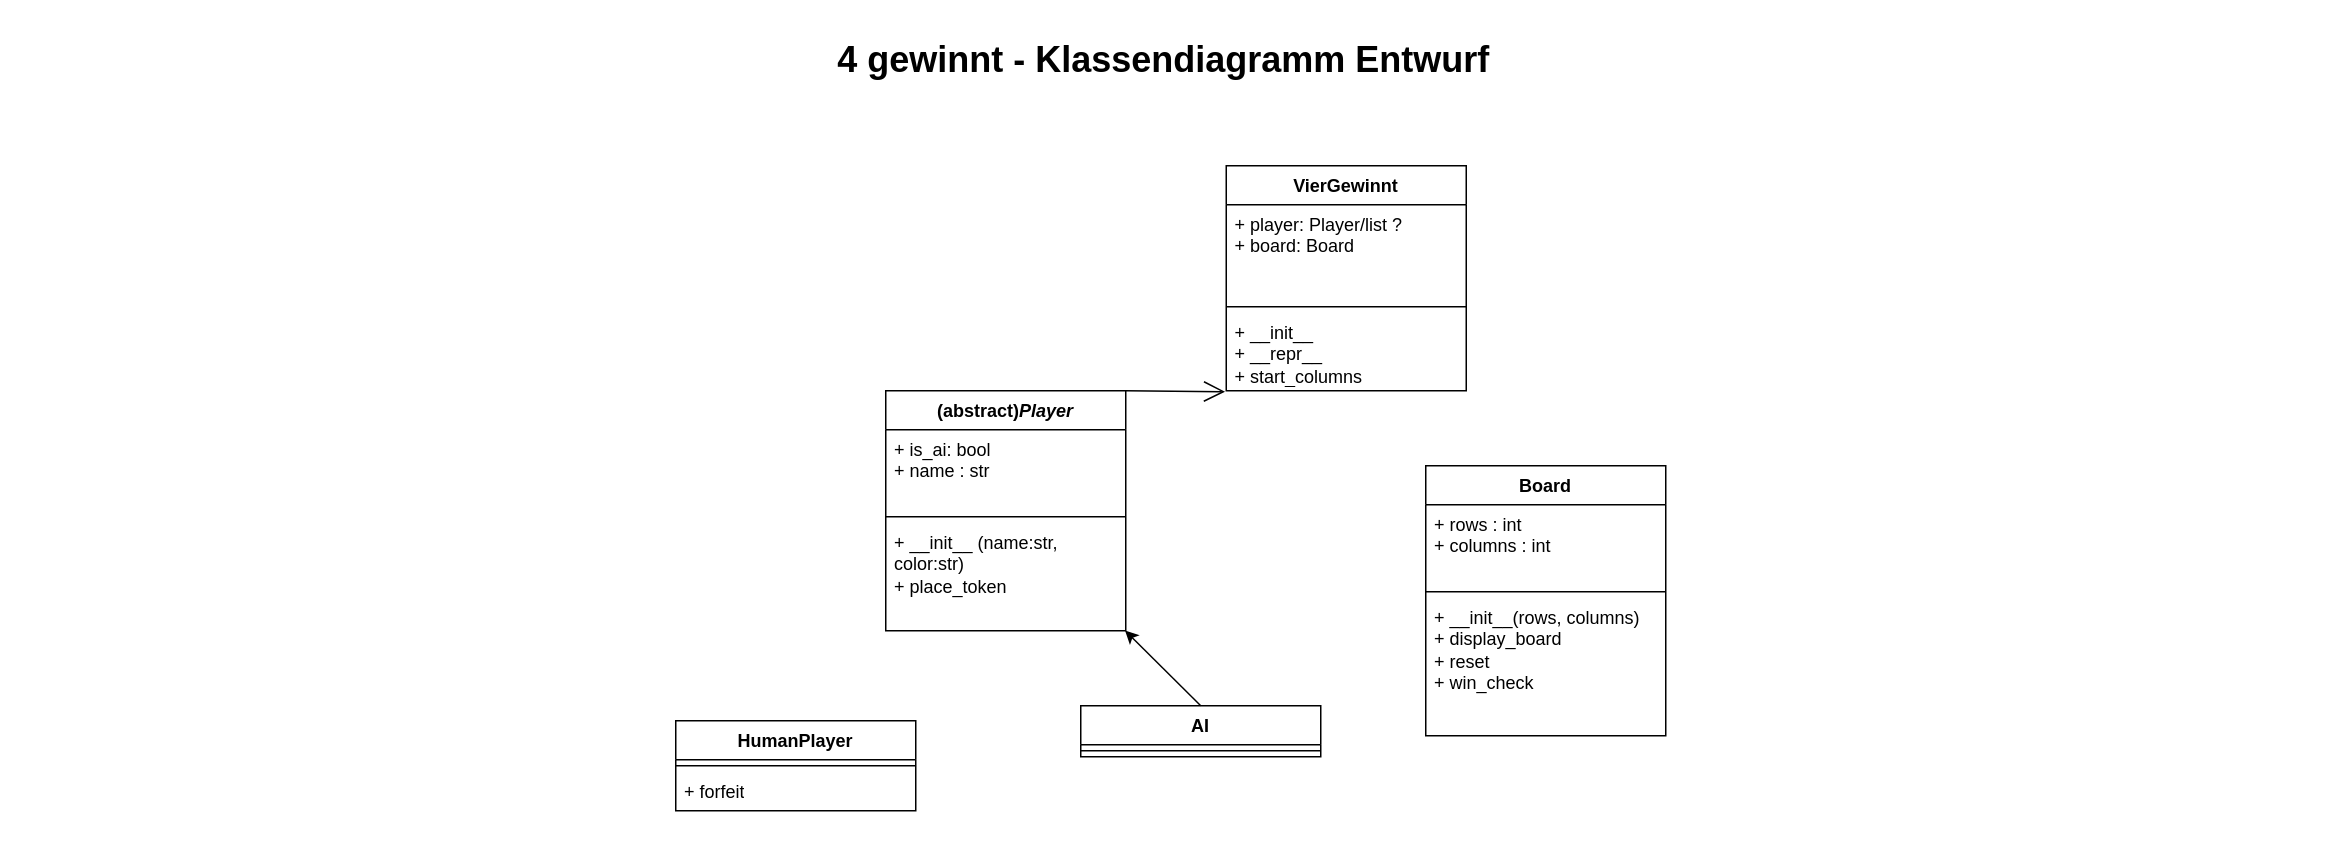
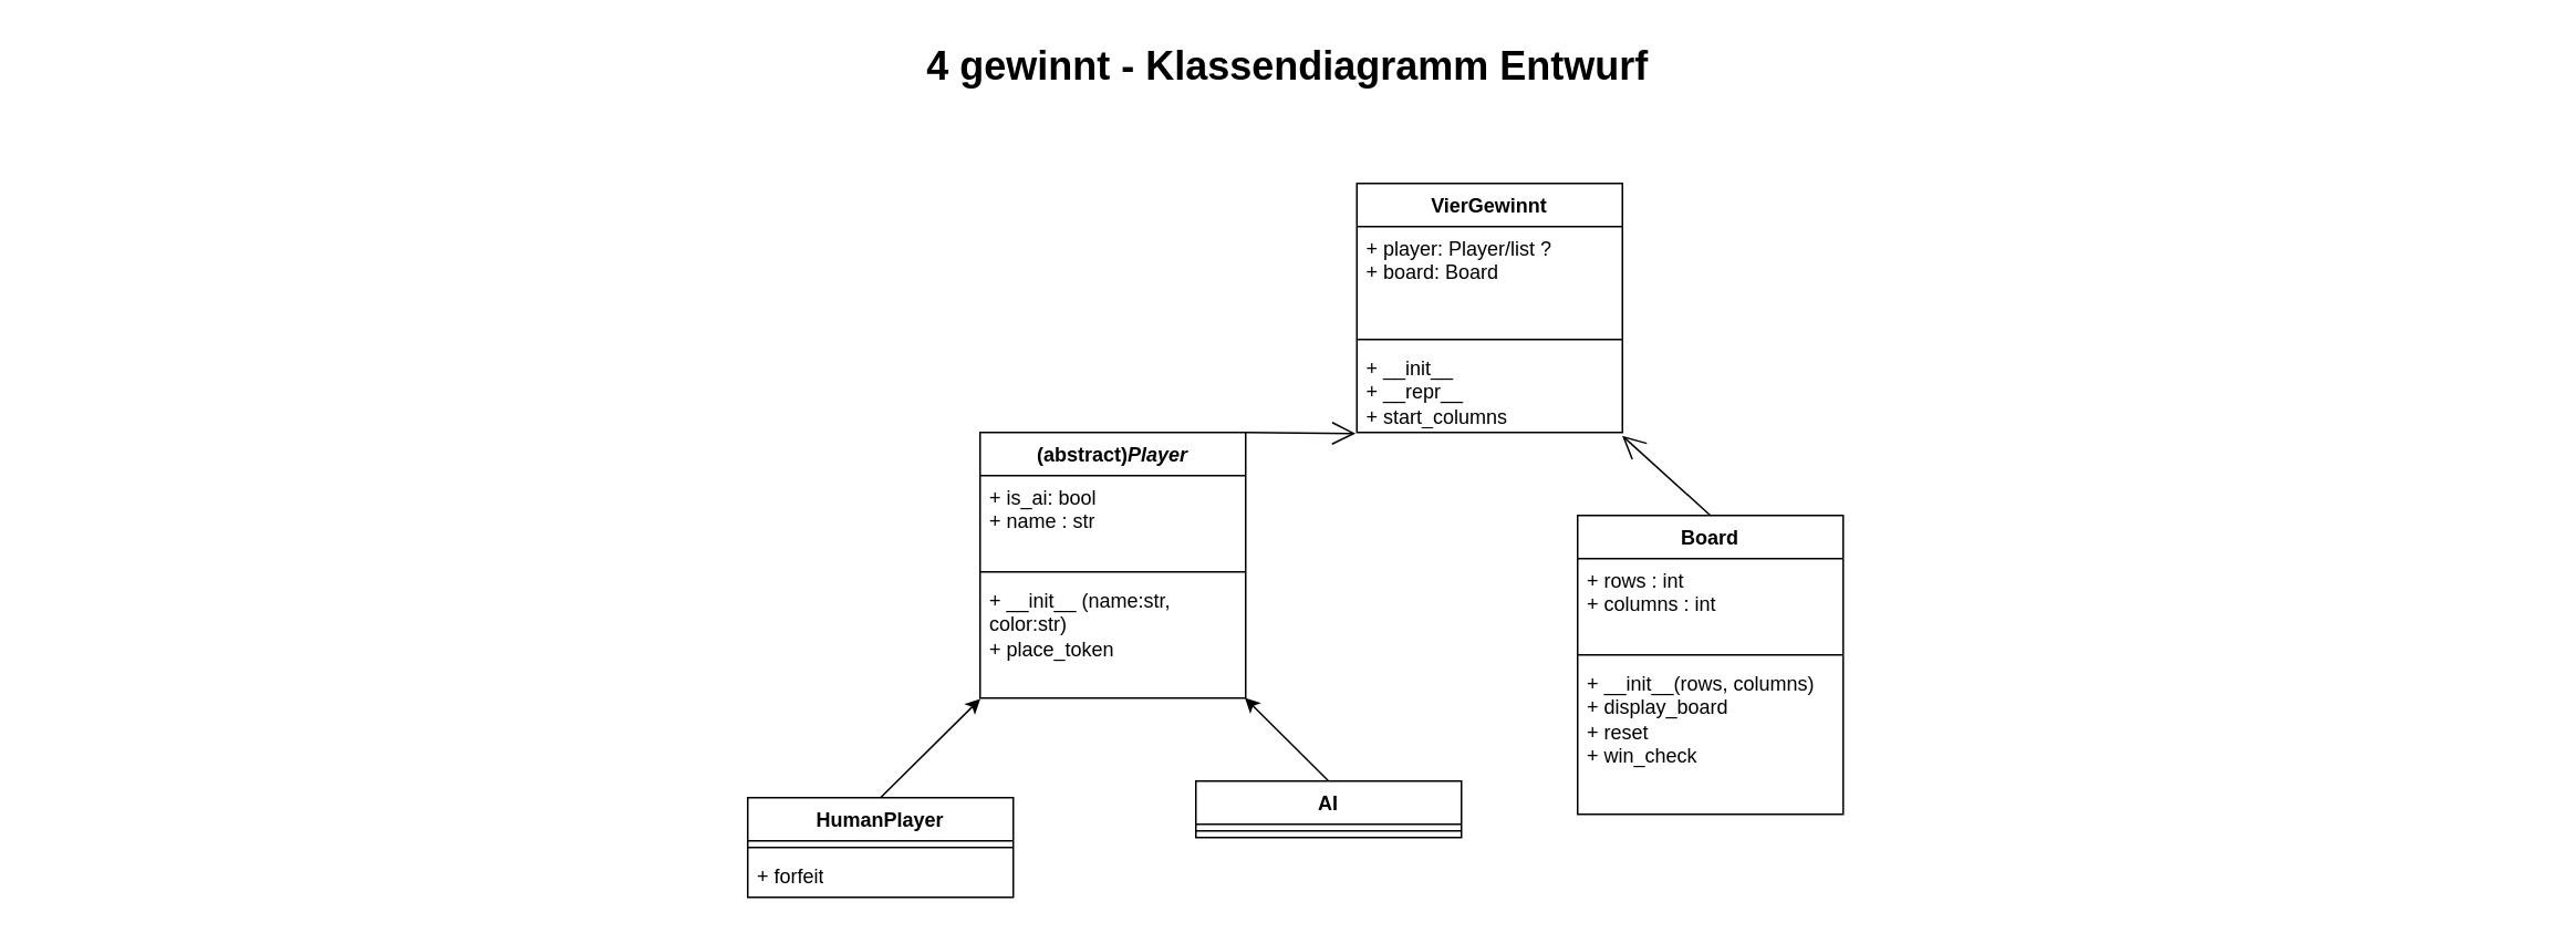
+ <mxCell id="18" value="" style="endArrow=open;endFill=1;endSize=12;html=1;rounded=0;entryX=0.999;entryY=1.037;entryDx=0;entryDy=0;entryPerimeter=0;exitX=0.5;exitY=0;exitDx=0;exitDy=0;" edge="1" parent="1" source="14" target="6"><mxGeometry width="160" relative="1" as="geometry"><mxPoint x="990" y="320" as="sourcePoint" /><mxPoint x="1150" y="320" as="targetPoint" /></mxGeometry></mxCell>
+ <mxCell id="20" value="" style="endArrow=classic;html=1;rounded=0;entryX=0.001;entryY=1.006;entryDx=0;entryDy=0;entryPerimeter=0;exitX=0.5;exitY=0;exitDx=0;exitDy=0;" edge="1" parent="1" source="21" target="10"><mxGeometry width="50" height="50" relative="1" as="geometry"><mxPoint x="550" y="470" as="sourcePoint" /><mxPoint x="671" y="431" as="targetPoint" /></mxGeometry></mxCell>
